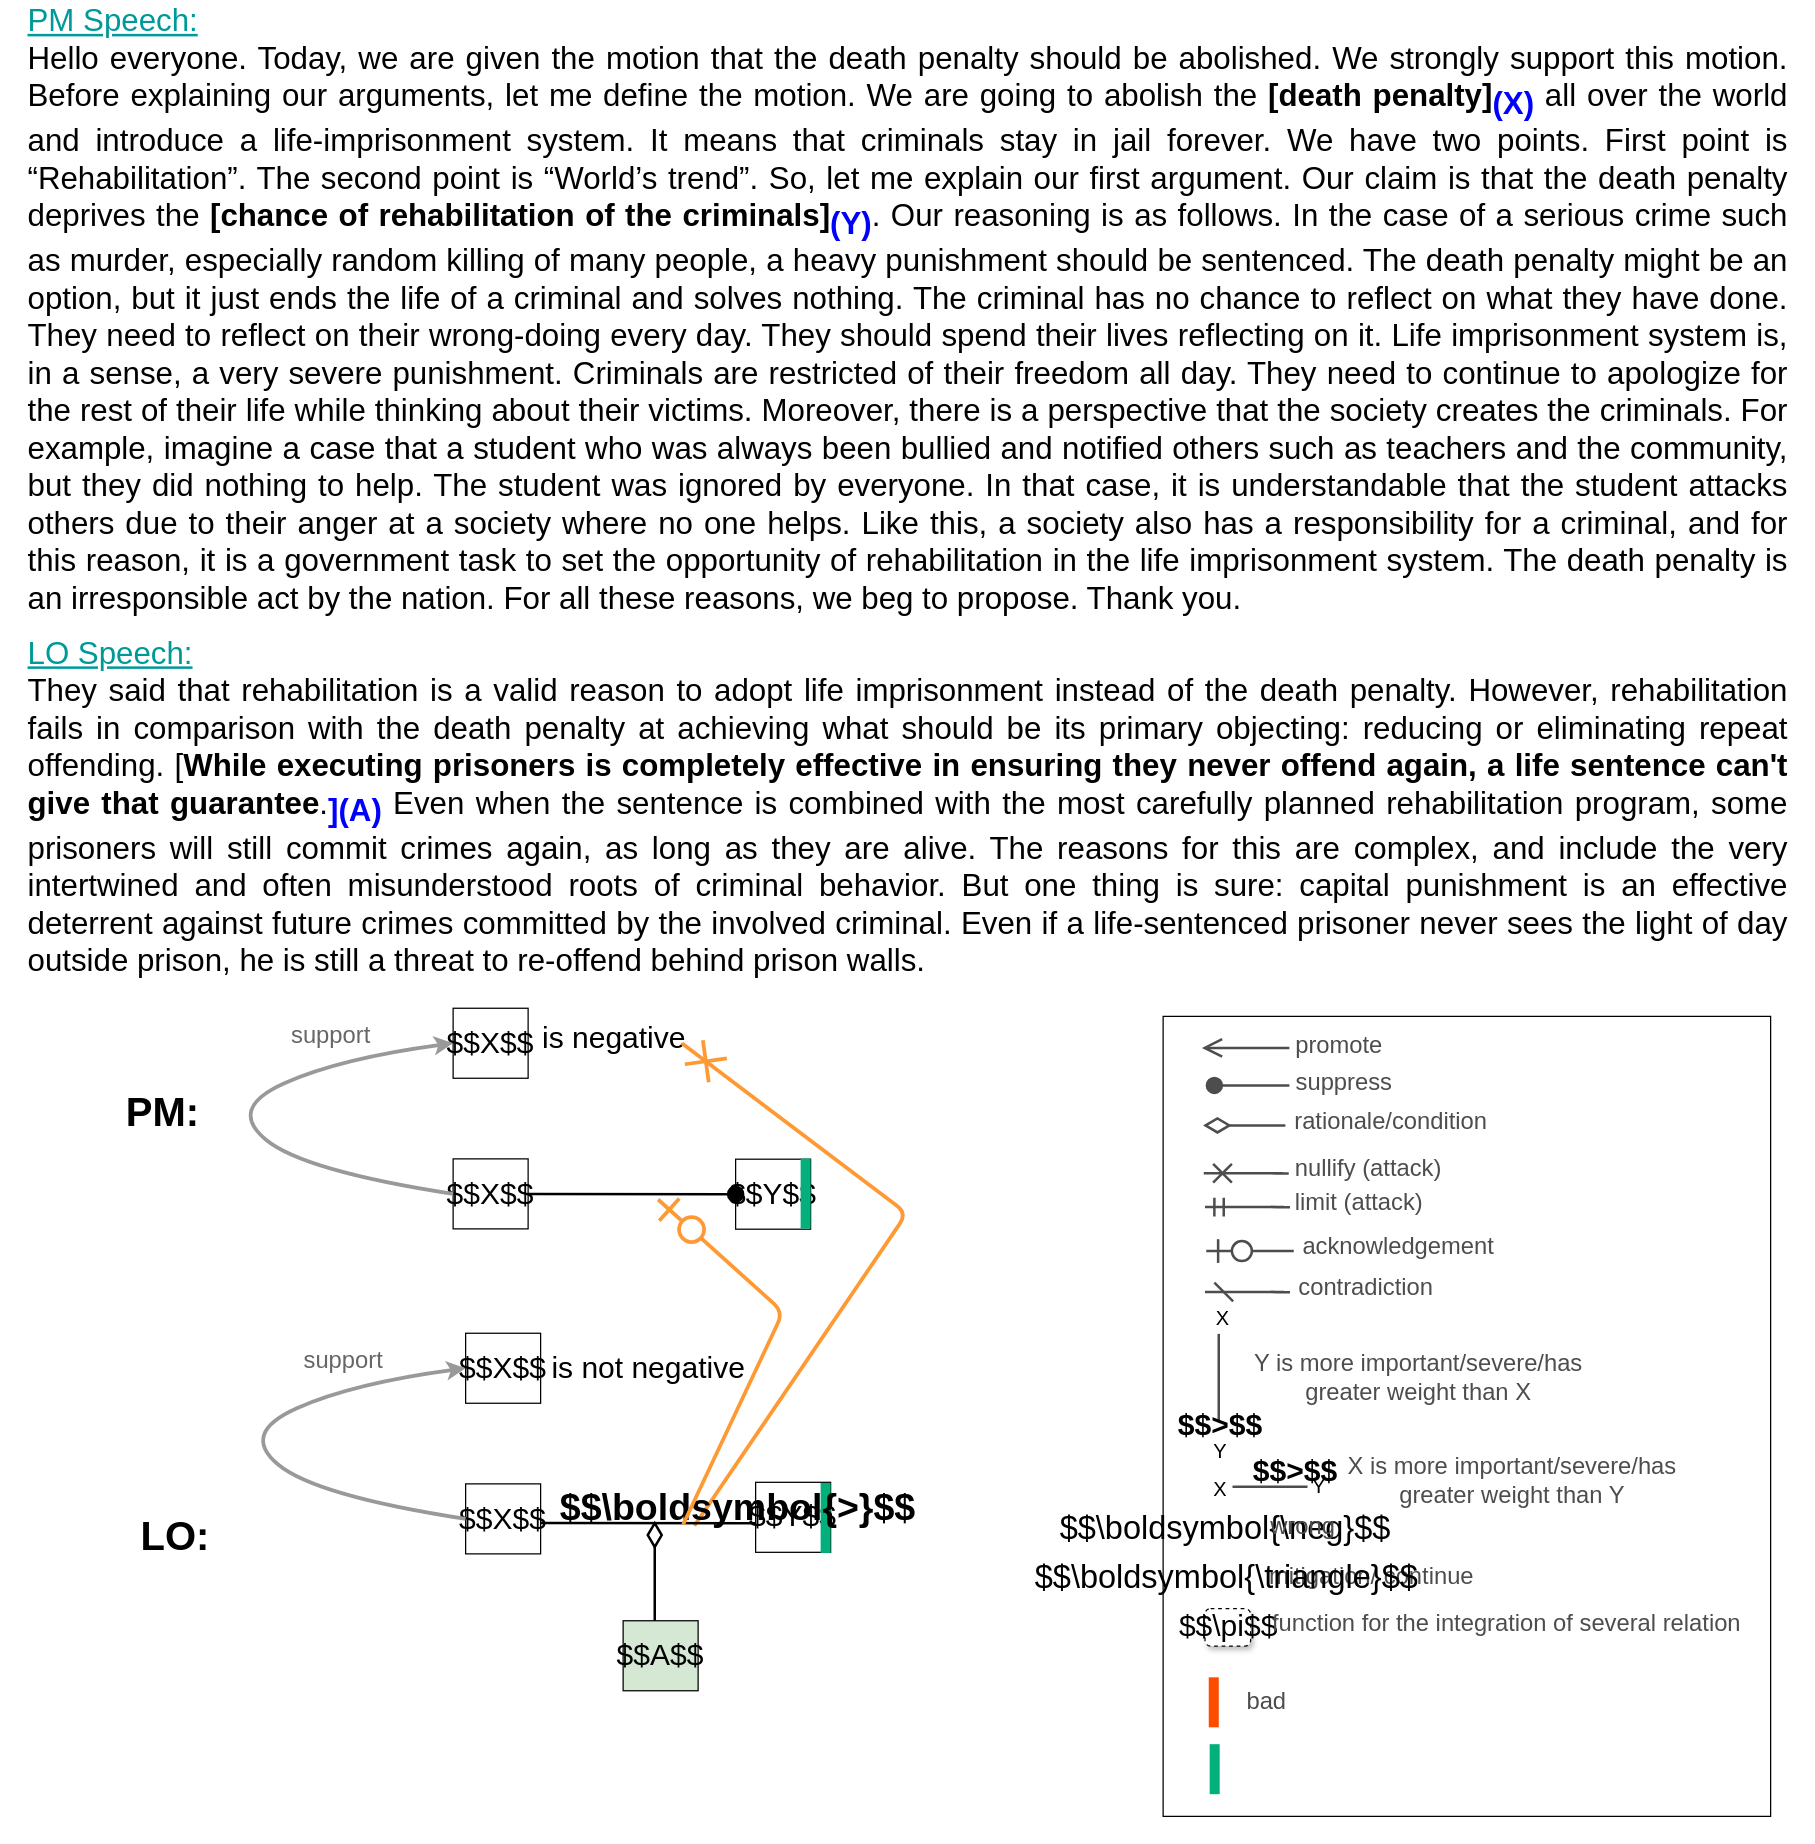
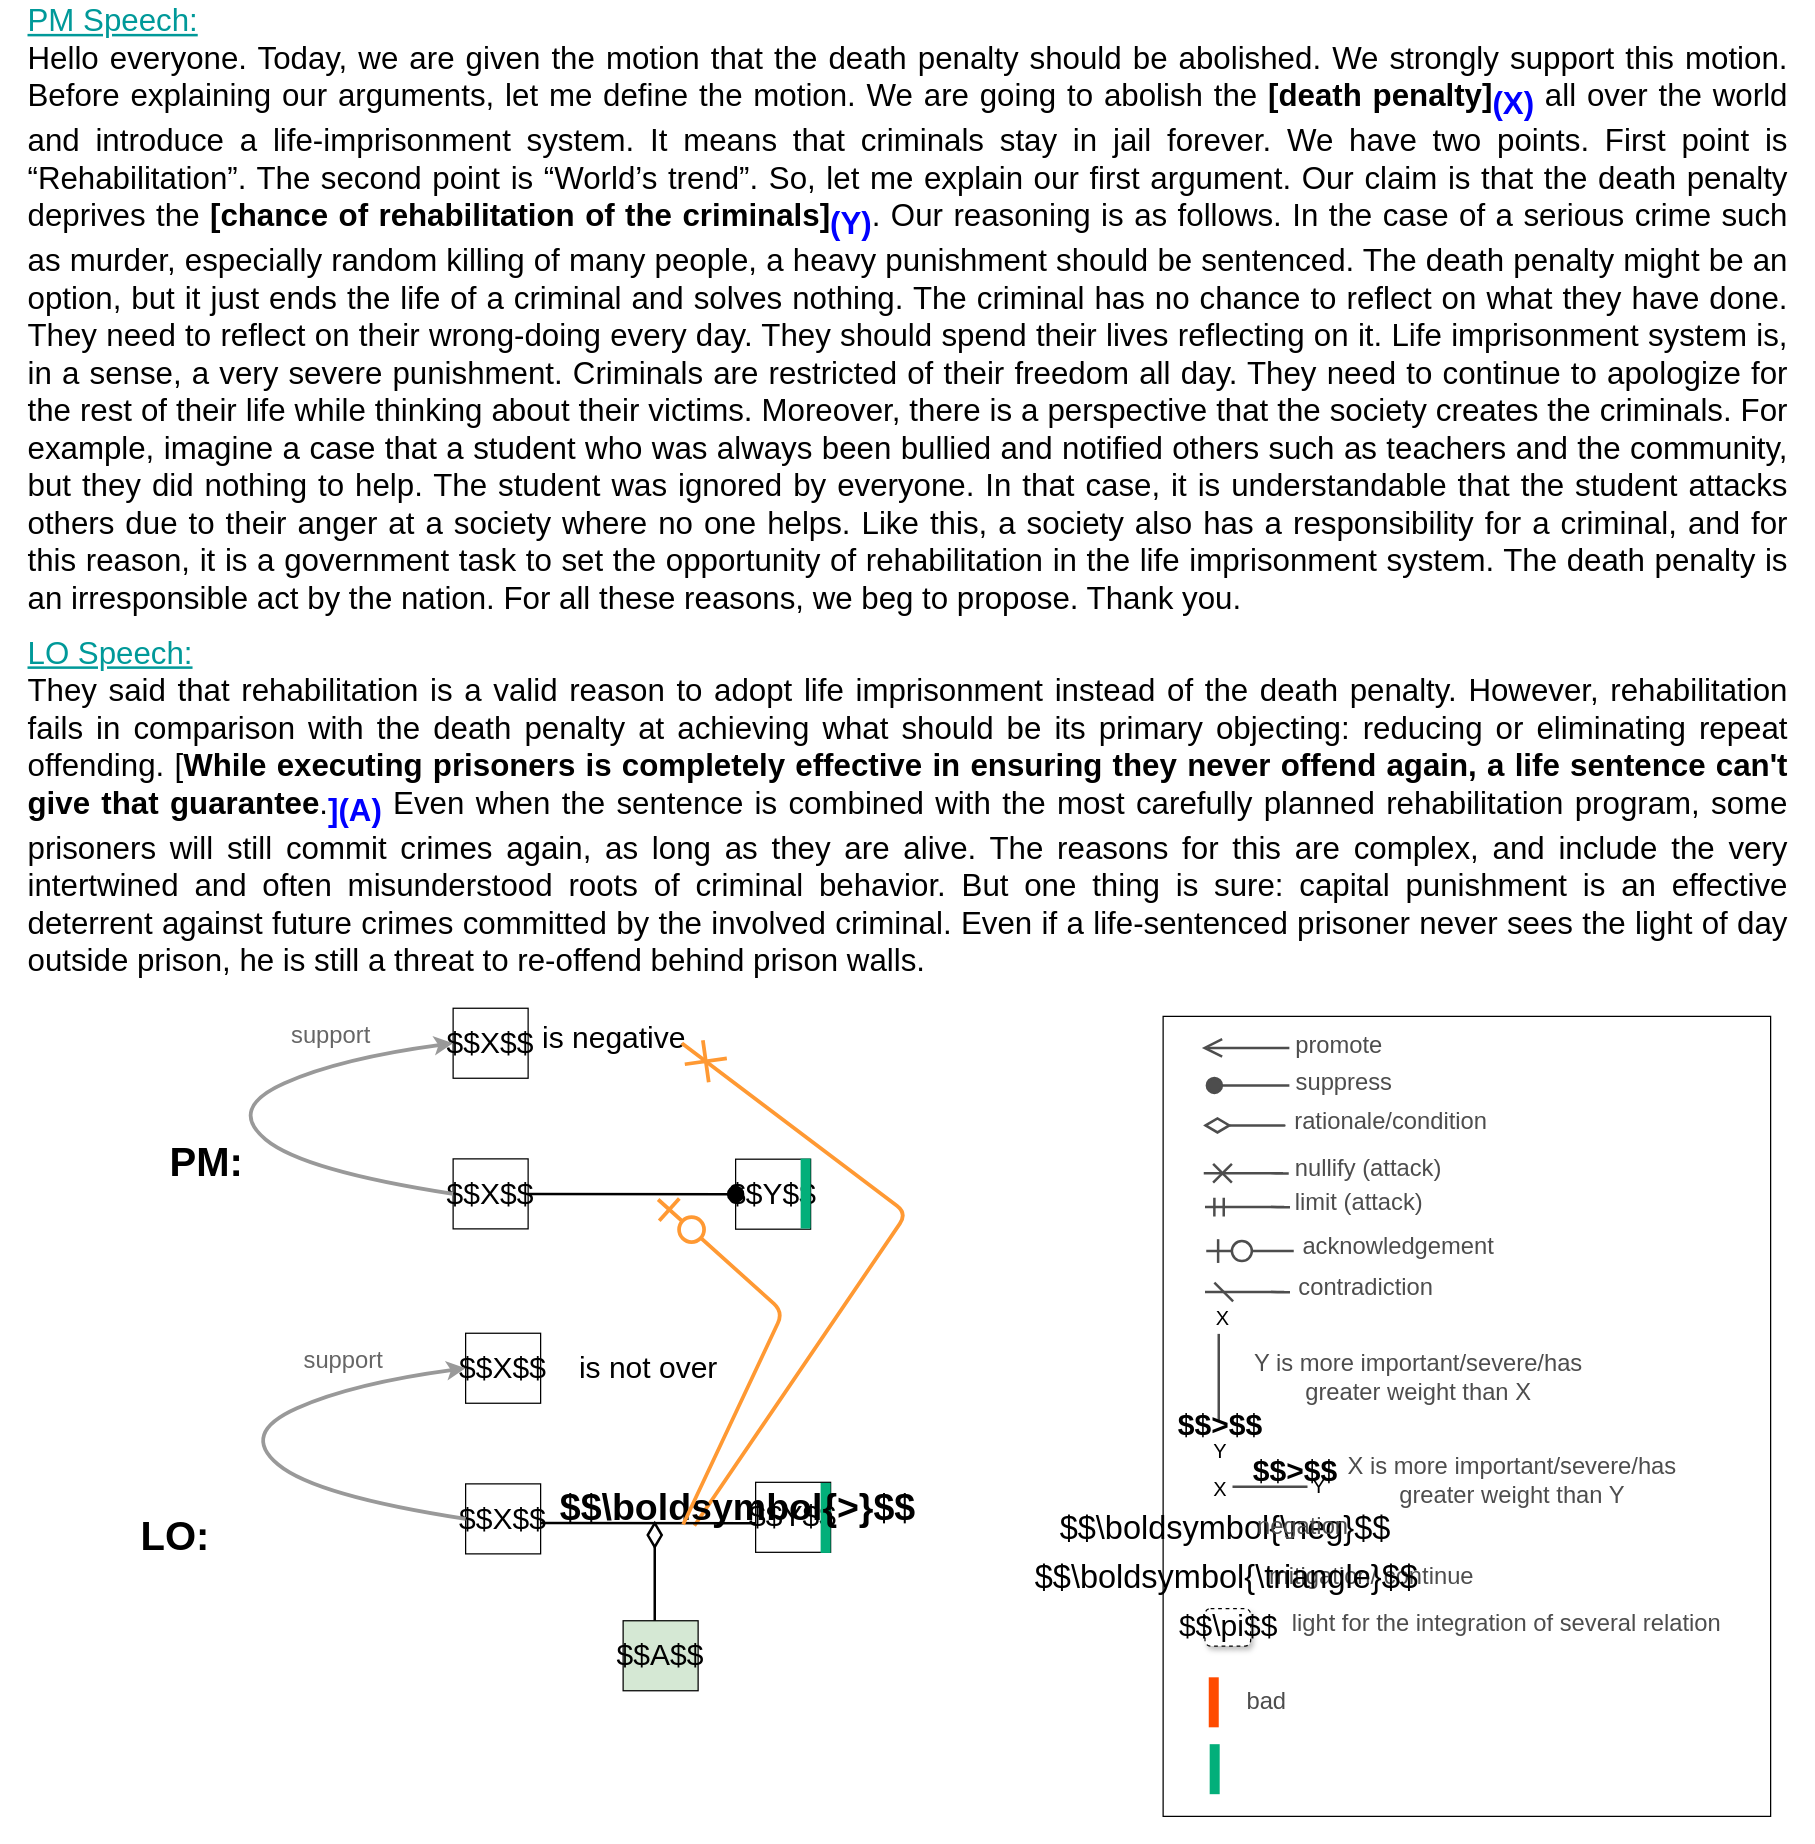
- <mxCell id="3" value="&lt;font size=&quot;1&quot;&gt;&lt;b style=&quot;font-size: 32px&quot;&gt;PM:&lt;/b&gt;&lt;/font&gt;" style="text;html=1;strokeColor=none;fillColor=none;align=center;verticalAlign=middle;whiteSpace=wrap;rounded=0;" parent="1" vertex="1"><mxGeometry x="90" y="834" width="80" height="40" as="geometry" /></mxCell>
+ <mxCell id="3" value="&lt;font size=&quot;1&quot;&gt;&lt;b style=&quot;font-size: 32px&quot;&gt;PM:&lt;/b&gt;&lt;/font&gt;" style="text;html=1;strokeColor=none;fillColor=none;align=center;verticalAlign=middle;whiteSpace=wrap;rounded=0;" parent="1" vertex="1"><mxGeometry x="125" y="874" width="80" height="40" as="geometry" /></mxCell>
- <mxCell id="14" value="&lt;font style=&quot;font-size: 24px&quot;&gt;is not negative&lt;/font&gt;" style="text;html=1;strokeColor=none;fillColor=none;align=center;verticalAlign=middle;whiteSpace=wrap;rounded=0;fontSize=24;" parent="1" vertex="1"><mxGeometry x="437" y="1040.5" width="163" height="35" as="geometry" /></mxCell>
+ <mxCell id="14" value="&lt;font style=&quot;font-size: 24px&quot;&gt;is not over&lt;/font&gt;" style="text;html=1;strokeColor=none;fillColor=none;align=center;verticalAlign=middle;whiteSpace=wrap;rounded=0;fontSize=24;" parent="1" vertex="1"><mxGeometry x="437" y="1040.5" width="163" height="35" as="geometry" /></mxCell>
- <mxCell id="56" value="&lt;span style=&quot;font-size: 19px&quot;&gt;wrong&lt;/span&gt;" style="text;html=1;strokeColor=none;fillColor=none;align=center;verticalAlign=middle;whiteSpace=wrap;rounded=0;fontColor=#4D4D4D;" parent="1" vertex="1"><mxGeometry x="1002" y="1168" width="80" height="34" as="geometry" /></mxCell>
+ <mxCell id="56" value="&lt;span style=&quot;font-size: 19px&quot;&gt;negation&lt;/span&gt;" style="text;html=1;strokeColor=none;fillColor=none;align=center;verticalAlign=middle;whiteSpace=wrap;rounded=0;fontColor=#4D4D4D;" parent="1" vertex="1"><mxGeometry x="1002" y="1168" width="80" height="34" as="geometry" /></mxCell>
- <mxCell id="58" value="&lt;span style=&quot;font-size: 19px&quot;&gt;function for the integration of several relation&lt;/span&gt;" style="text;html=1;strokeColor=none;fillColor=none;align=center;verticalAlign=middle;whiteSpace=wrap;rounded=0;fontColor=#4D4D4D;" parent="1" vertex="1"><mxGeometry x="1004.25" y="1246.25" width="401.75" height="34" as="geometry" /></mxCell>
+ <mxCell id="58" value="&lt;span style=&quot;font-size: 19px&quot;&gt;light for the integration of several relation&lt;/span&gt;" style="text;html=1;strokeColor=none;fillColor=none;align=center;verticalAlign=middle;whiteSpace=wrap;rounded=0;fontColor=#4D4D4D;" parent="1" vertex="1"><mxGeometry x="1004.25" y="1246.25" width="401.75" height="34" as="geometry" /></mxCell>
